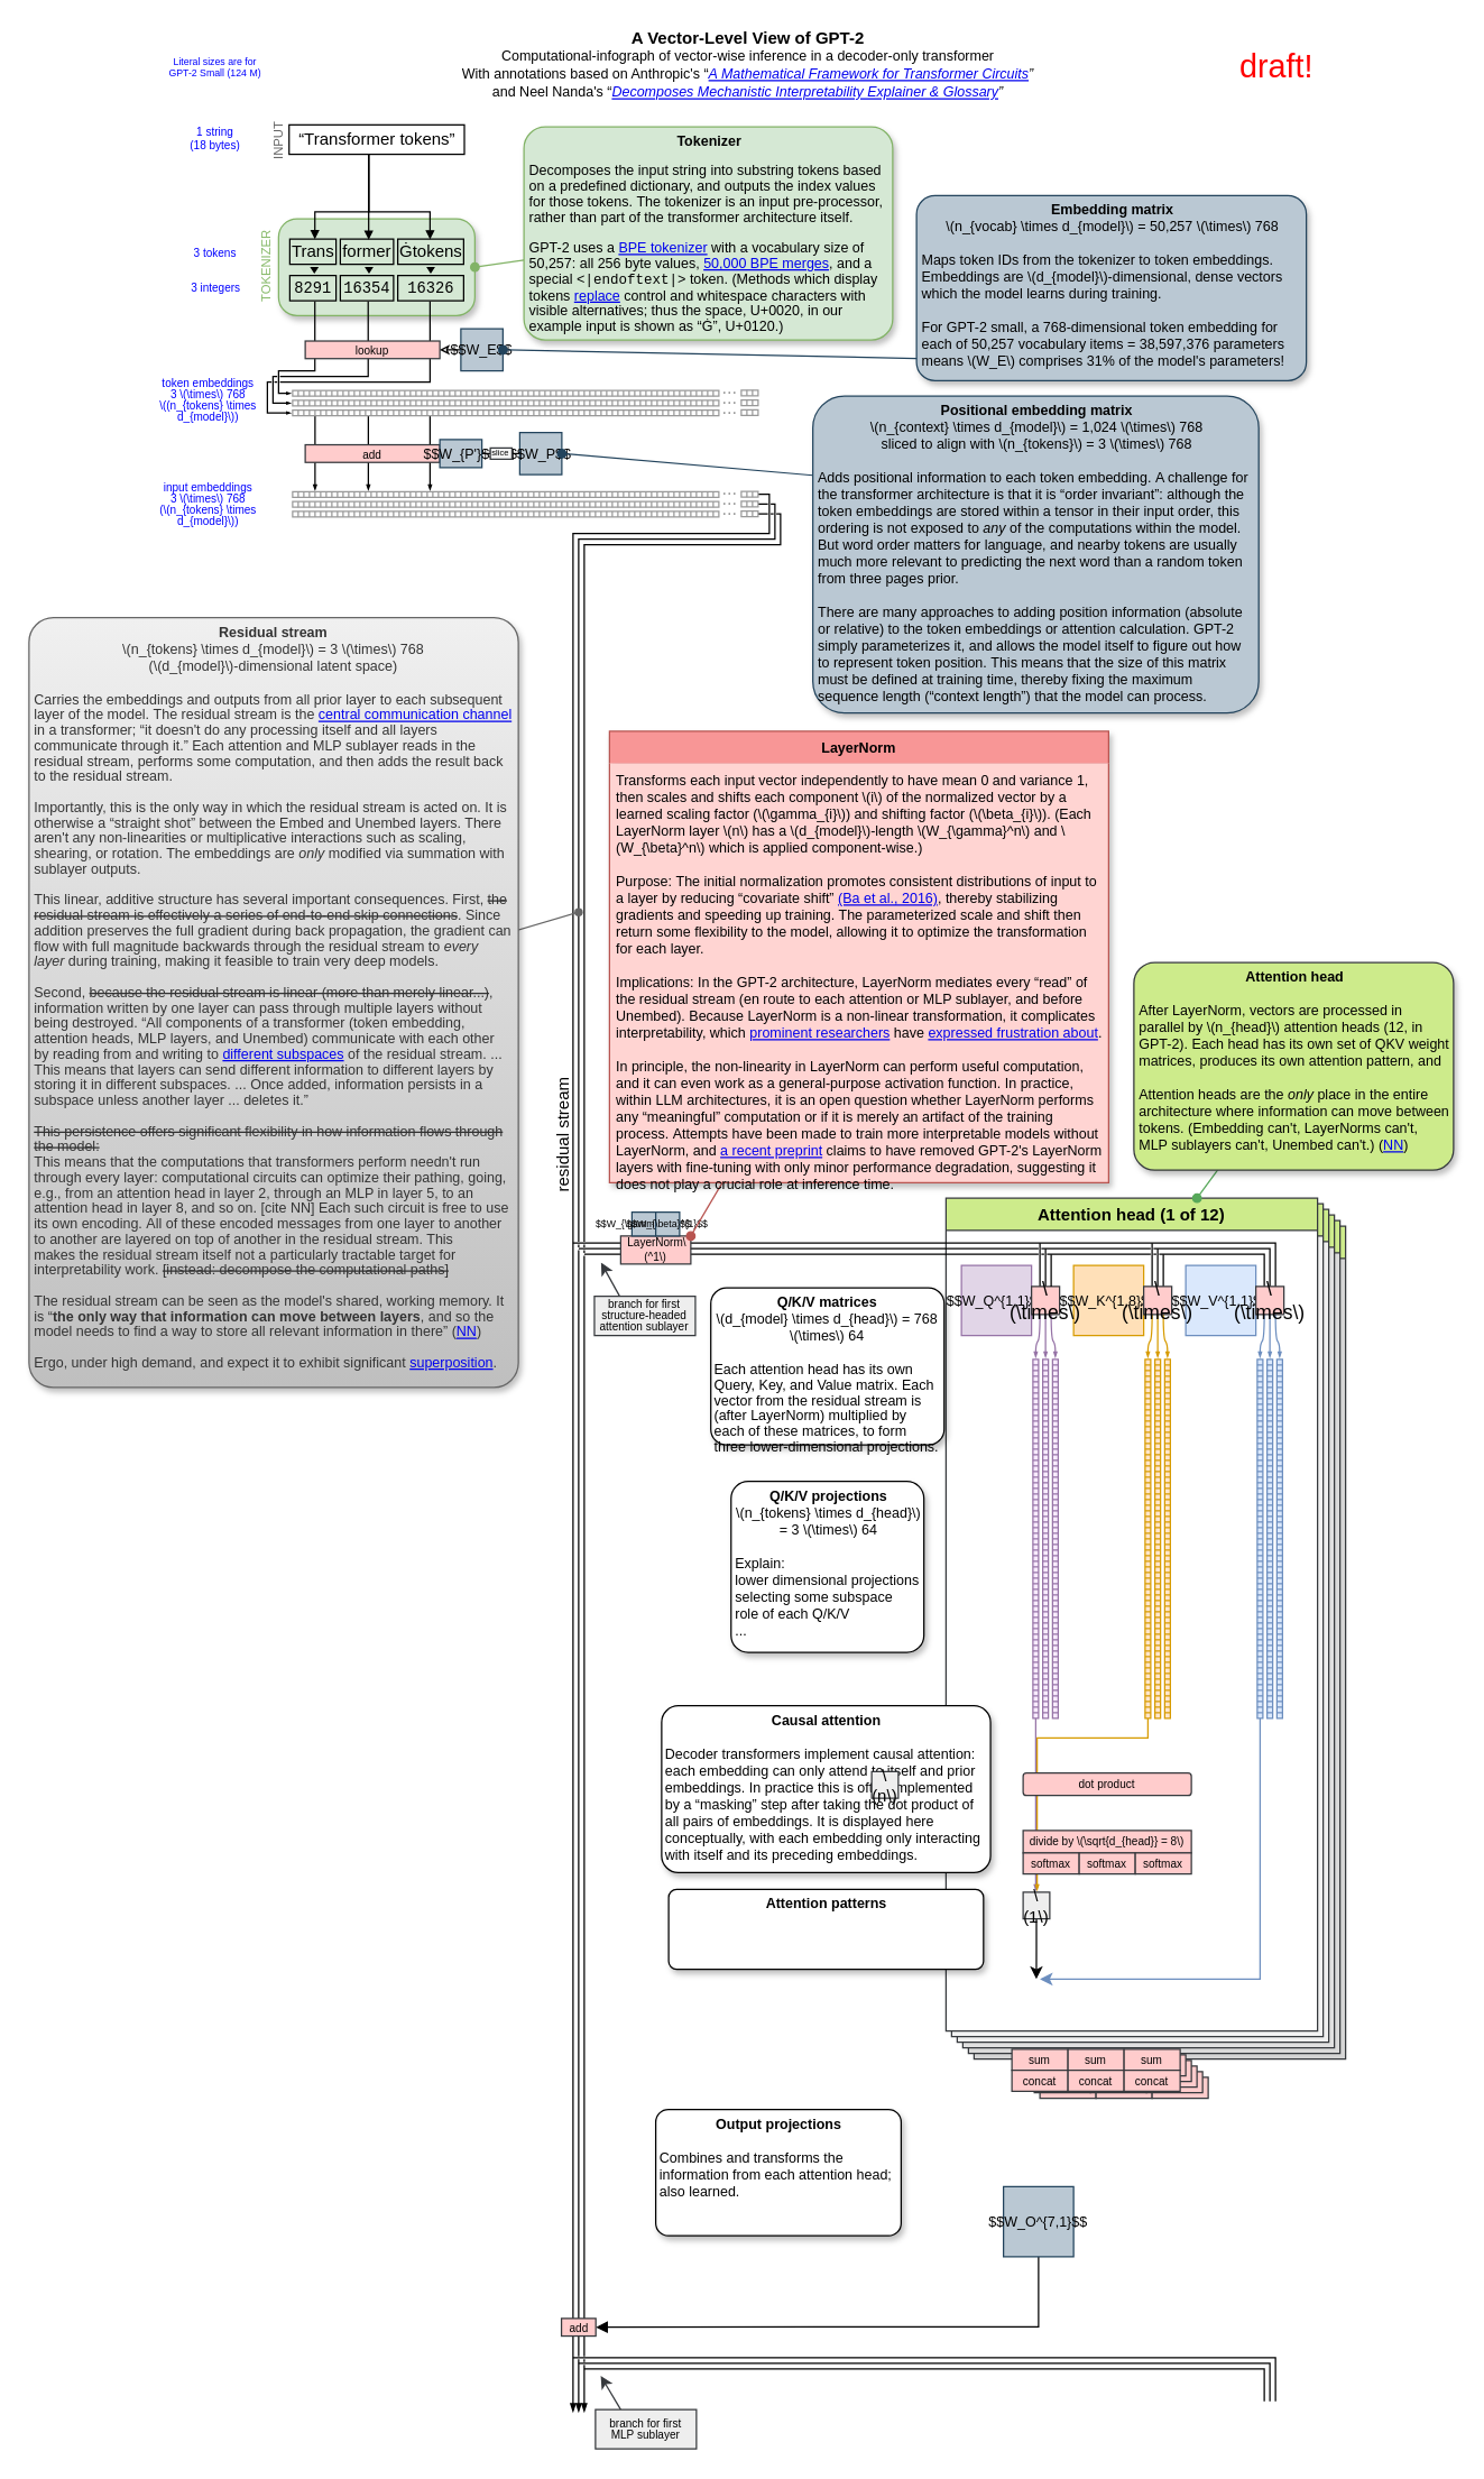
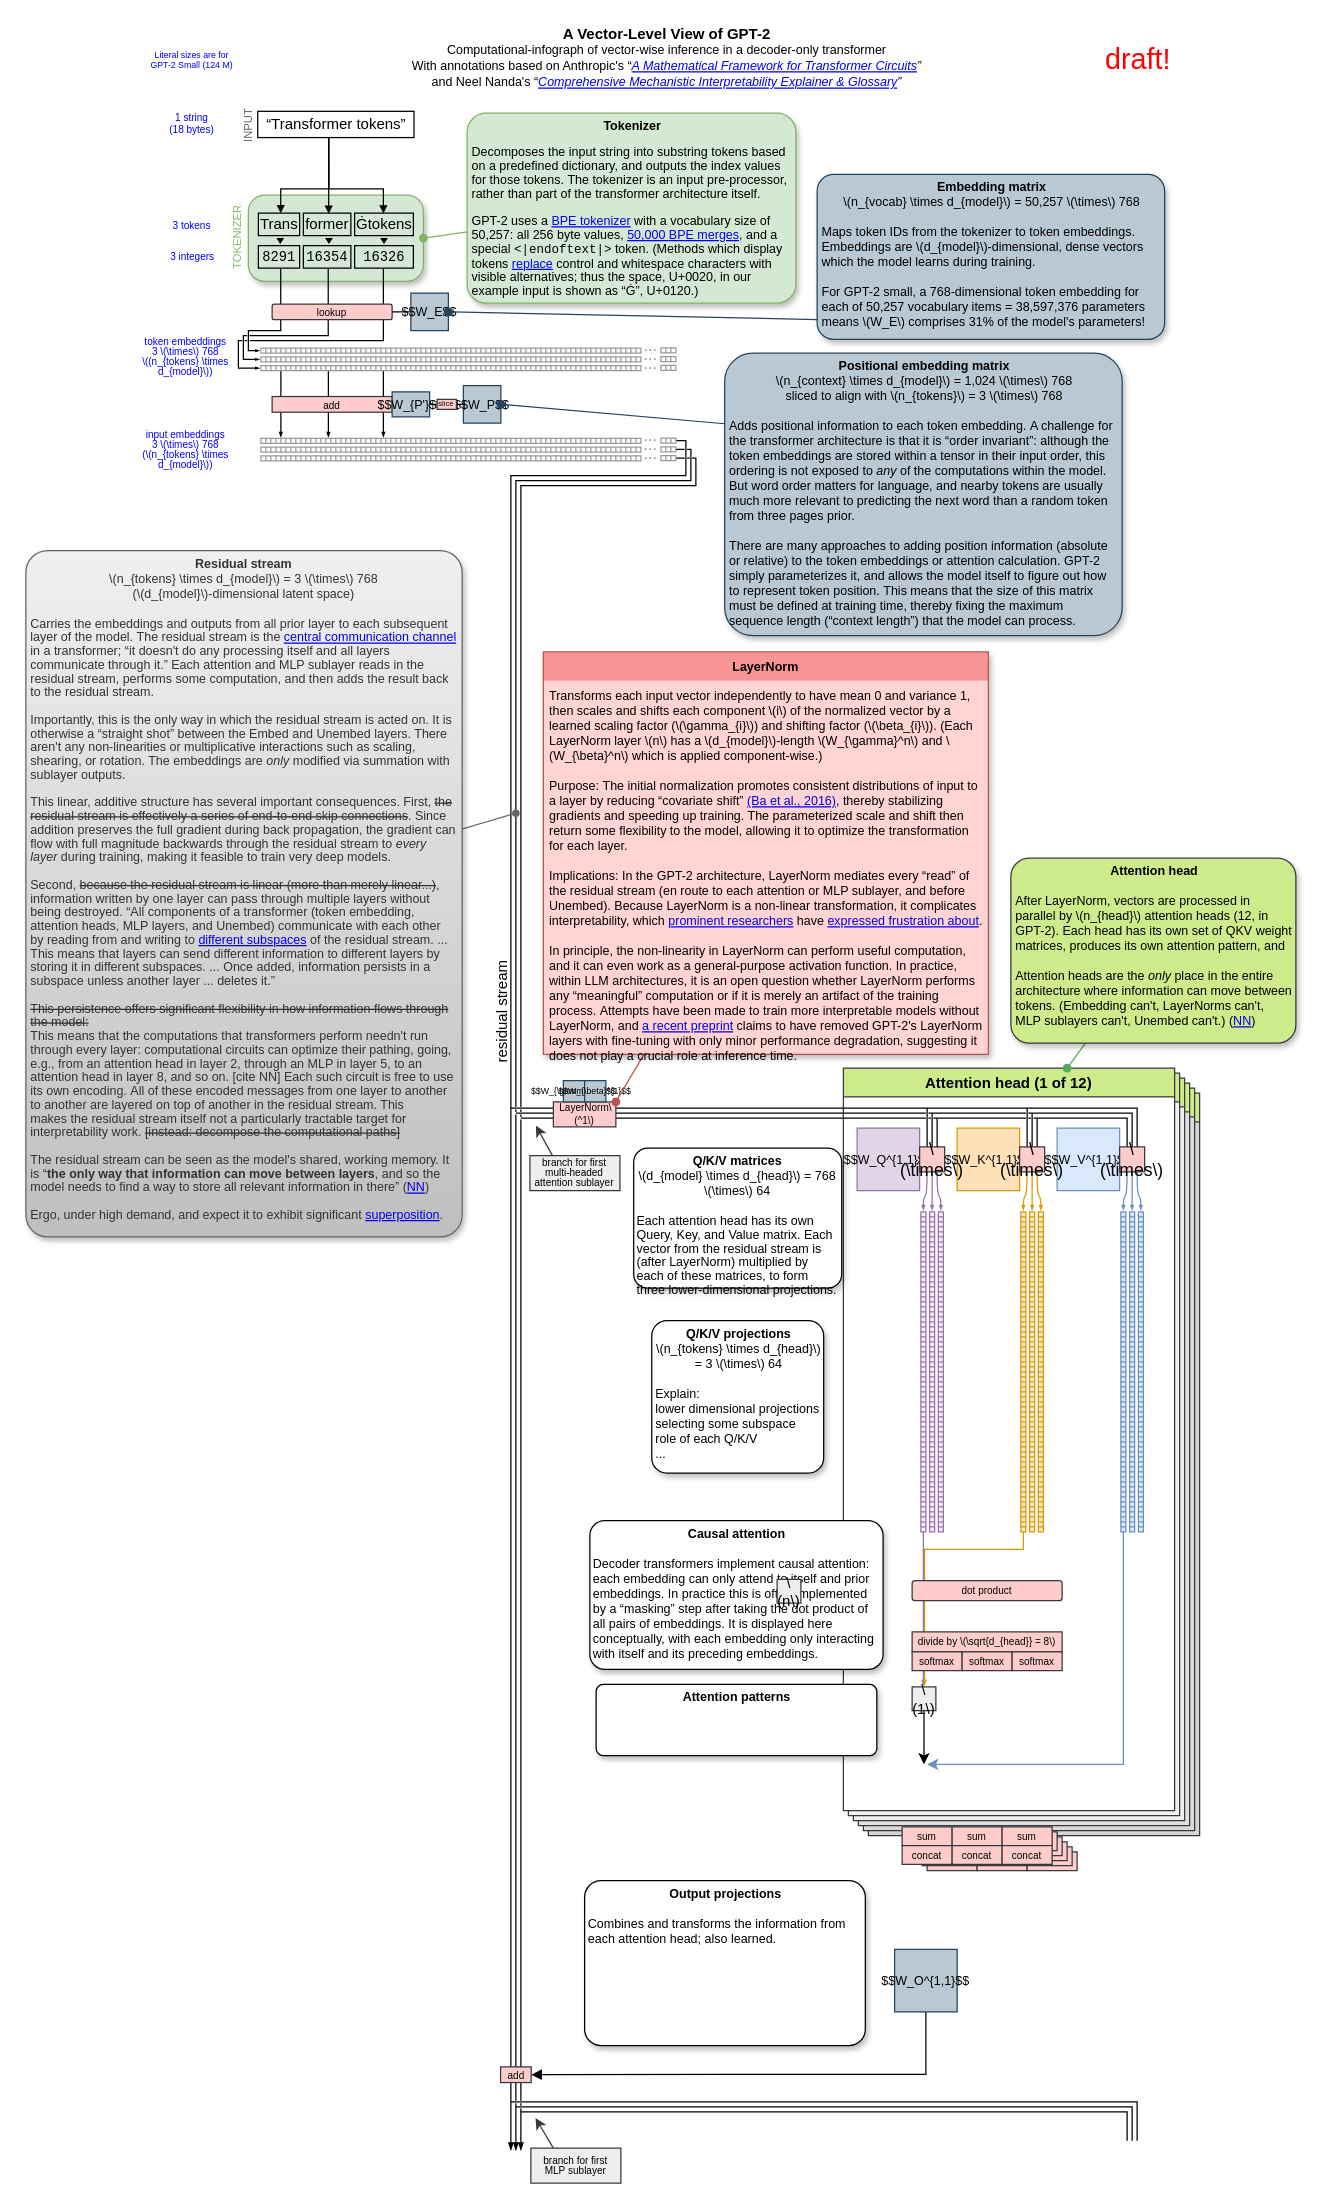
- <mxCell id="582" value="&lt;p style=&quot;line-height: 100%; margin-top: 0px; margin-bottom: 0px;&quot;&gt;&lt;b&gt;A Vector-Level View of GPT-2&lt;br&gt;&lt;/b&gt;&lt;font style=&quot;font-size: 10px;&quot;&gt;Computational-infograph of vector-wise inference in a decoder-only transformer&lt;br&gt;With annotations based on Anthropic's “&lt;i&gt;&lt;a href=&quot;https://transformer-circuits.pub/2021/framework/&quot;&gt;A Mathematical Framework for Transformer Circuits&lt;/a&gt;”&lt;/i&gt;&lt;/font&gt;&lt;/p&gt;&lt;p style=&quot;line-height: 100%; margin-top: 0px; margin-bottom: 0px;&quot;&gt;&lt;font style=&quot;font-size: 10px;&quot;&gt;and Neel Nanda's “&lt;/font&gt;&lt;span style=&quot;background-color: initial; font-size: 10px;&quot;&gt;&lt;i&gt;&lt;a href=&quot;https://dynalist.io/d/n2ZWtnoYHrU1s4vnFSAQ519J&quot;&gt;Decomposes Mechanistic Interpretability Explainer &amp;amp; Glossary&lt;/a&gt;”&lt;/i&gt;&lt;/span&gt;&lt;/p&gt;" style="text;html=1;align=center;verticalAlign=middle;whiteSpace=wrap;rounded=0;" parent="1" vertex="1"><mxGeometry width="850" height="51" as="geometry" x="108" y="20" /></mxCell>
+ <mxCell id="582" value="&lt;p style=&quot;line-height: 100%; margin-top: 0px; margin-bottom: 0px;&quot;&gt;&lt;b&gt;A Vector-Level View of GPT-2&lt;br&gt;&lt;/b&gt;&lt;font style=&quot;font-size: 10px;&quot;&gt;Computational-infograph of vector-wise inference in a decoder-only transformer&lt;br&gt;With annotations based on Anthropic's “&lt;i&gt;&lt;a href=&quot;https://transformer-circuits.pub/2021/framework/&quot;&gt;A Mathematical Framework for Transformer Circuits&lt;/a&gt;”&lt;/i&gt;&lt;/font&gt;&lt;/p&gt;&lt;p style=&quot;line-height: 100%; margin-top: 0px; margin-bottom: 0px;&quot;&gt;&lt;font style=&quot;font-size: 10px;&quot;&gt;and Neel Nanda's “&lt;/font&gt;&lt;span style=&quot;background-color: initial; font-size: 10px;&quot;&gt;&lt;i&gt;&lt;a href=&quot;https://dynalist.io/d/n2ZWtnoYHrU1s4vnFSAQ519J&quot;&gt;Comprehensive Mechanistic Interpretability Explainer &amp;amp; Glossary&lt;/a&gt;”&lt;/i&gt;&lt;/span&gt;&lt;/p&gt;" style="text;html=1;align=center;verticalAlign=middle;whiteSpace=wrap;rounded=0;" parent="1" vertex="1"><mxGeometry width="850" height="51" as="geometry" x="108" y="20" /></mxCell>
- <mxCell id="594" value="&lt;font style=&quot;font-size: 8px;&quot;&gt;lookup&lt;/font&gt;" style="rounded=0;align=center;spacing=0;spacingTop=0;spacingLeft=0;fontSize=10;html=1;fillColor=#ffcccc;strokeColor=#36393d;whiteSpace=wrap;" parent="1" vertex="1"><mxGeometry x="217" y="242.72" width="96" height="12.56" as="geometry" /></mxCell>
+ <mxCell id="594" value="&lt;font style=&quot;font-size: 8px;&quot;&gt;lookup&lt;/font&gt;" style="align=center;spacing=0;spacingTop=0;spacingLeft=0;fontSize=10;html=1;fillColor=#ffcccc;strokeColor=#36393d;whiteSpace=wrap;rounded=1;" parent="1" vertex="1"><mxGeometry x="217" y="242.72" width="96" height="12.56" as="geometry" /></mxCell>
- <mxCell id="596" style="rounded=0;orthogonalLoop=1;jettySize=auto;html=1;exitX=0;exitY=0.5;exitDx=0;exitDy=0;entryX=1;entryY=0.5;entryDx=0;entryDy=0;strokeColor=default;align=center;verticalAlign=middle;fontFamily=Helvetica;fontSize=11;fontColor=default;labelBackgroundColor=default;endArrow=classic;endFill=0;endSize=4;flowAnimation=0;flowAnimationDuration=500;" parent="1" source="597" target="594" edge="1"><mxGeometry relative="1" as="geometry"><mxPoint x="313" y="249.101" as="targetPoint" /></mxGeometry></mxCell>
+ <mxCell id="596" style="rounded=0;orthogonalLoop=1;jettySize=auto;html=1;exitX=0;exitY=0.5;exitDx=0;exitDy=0;entryX=1;entryY=0.5;entryDx=0;entryDy=0;strokeColor=default;align=center;verticalAlign=middle;fontFamily=Helvetica;fontSize=11;fontColor=default;labelBackgroundColor=default;endArrow=none;endFill=0;endSize=4;flowAnimation=0;flowAnimationDuration=500;" parent="1" source="597" target="594" edge="1"><mxGeometry relative="1" as="geometry"><mxPoint x="313" y="249.101" as="targetPoint" /></mxGeometry></mxCell>
- <mxCell id="862" value="&lt;font style=&quot;font-size: 6px;&quot;&gt;slice&lt;/font&gt;" style="rounded=0;align=center;spacing=0;spacingTop=0;spacingLeft=0;fontSize=6;html=1;fillColor=#f5f5f5;strokeColor=#36393d;whiteSpace=wrap;" parent="1" vertex="1"><mxGeometry x="349" y="319" width="15.45" height="8" as="geometry" /></mxCell>
+ <mxCell id="862" value="&lt;font style=&quot;font-size: 6px;&quot;&gt;slice&lt;/font&gt;" style="rounded=0;align=center;spacing=0;spacingTop=0;spacingLeft=0;fontSize=6;html=1;fillColor=#ffcccc;strokeColor=#36393d;whiteSpace=wrap;" parent="1" vertex="1"><mxGeometry x="349" y="319" width="15.45" height="8" as="geometry" /></mxCell>
- <mxCell id="867" value="$$W_K^{1,8}$$" style="rounded=0;whiteSpace=wrap;fontSize=10;glass=0;gradientDirection=north;labelBackgroundColor=none;fillStyle=auto;strokeWidth=1;perimeterSpacing=0;fillColor=#FFE0B8;strokeColor=#d79b00;spacing=0;" parent="1" vertex="1"><mxGeometry x="765" y="902" width="50" height="50" as="geometry" /></mxCell>
+ <mxCell id="867" value="$$W_K^{1,1}$$" style="rounded=0;whiteSpace=wrap;fontSize=10;glass=0;gradientDirection=north;labelBackgroundColor=none;fillStyle=auto;strokeWidth=1;perimeterSpacing=0;fillColor=#FFE0B8;strokeColor=#d79b00;spacing=0;" parent="1" vertex="1"><mxGeometry x="765" y="902" width="50" height="50" as="geometry" /></mxCell>
- <mxCell id="866" value="&lt;div style=&quot;line-height: 100%;&quot;&gt;branch for&amp;nbsp;&lt;span style=&quot;background-color: initial;&quot;&gt;first&lt;/span&gt;&lt;/div&gt;&lt;div style=&quot;line-height: 100%;&quot;&gt;&lt;span style=&quot;background-color: initial;&quot;&gt;structure-headed attention sublayer&lt;/span&gt;&lt;/div&gt;" style="text;html=1;align=center;verticalAlign=middle;whiteSpace=wrap;rounded=0;comic=0;fontSize=8;fontStyle=0;arcSize=0;fillColor=#eeeeee;strokeColor=#36393d;" parent="1" vertex="1"><mxGeometry x="423.25" y="924" width="72" height="28" as="geometry" /></mxCell>
+ <mxCell id="866" value="&lt;div style=&quot;line-height: 100%;&quot;&gt;branch for&amp;nbsp;&lt;span style=&quot;background-color: initial;&quot;&gt;first&lt;/span&gt;&lt;/div&gt;&lt;div style=&quot;line-height: 100%;&quot;&gt;&lt;span style=&quot;background-color: initial;&quot;&gt;multi-headed attention sublayer&lt;/span&gt;&lt;/div&gt;" style="text;html=1;align=center;verticalAlign=middle;whiteSpace=wrap;rounded=0;comic=0;fontSize=8;fontStyle=0;arcSize=0;fillColor=#eeeeee;strokeColor=#36393d;" parent="1" vertex="1"><mxGeometry x="423.25" y="924" width="72" height="28" as="geometry" /></mxCell>
- <mxCell id="1811" value="&lt;b&gt;Output projections&lt;/b&gt;&lt;div&gt;&lt;div style=&quot;text-align: left;&quot;&gt;&lt;b&gt;&lt;br&gt;&lt;/b&gt;&lt;/div&gt;&lt;div style=&quot;text-align: left;&quot;&gt;Combines and transforms the information from each attention head; also learned.&lt;/div&gt;&lt;/div&gt;" style="text;align=center;verticalAlign=top;fontSize=10;whiteSpace=wrap;spacingLeft=4;spacingRight=3;rounded=1;arcSize=10;shadow=1;spacing=0;html=1;fillColor=default;strokeColor=default;" parent="1" vertex="1"><mxGeometry x="467" y="1504" width="175" height="90" as="geometry" /></mxCell>
+ <mxCell id="1811" value="&lt;b&gt;Output projections&lt;/b&gt;&lt;div&gt;&lt;div style=&quot;text-align: left;&quot;&gt;&lt;b&gt;&lt;br&gt;&lt;/b&gt;&lt;/div&gt;&lt;div style=&quot;text-align: left;&quot;&gt;Combines and transforms the information from each attention head; also learned.&lt;/div&gt;&lt;/div&gt;" style="text;align=center;verticalAlign=top;fontSize=10;whiteSpace=wrap;spacingLeft=4;spacingRight=3;rounded=1;arcSize=10;shadow=1;spacing=0;html=1;fillColor=default;strokeColor=default;" parent="1" vertex="1"><mxGeometry x="467" y="1504" width="224.55" height="132" as="geometry" /></mxCell>
- <mxCell id="1806" value="$$W_O^{7,1}$$" style="rounded=0;whiteSpace=wrap;fontSize=10;glass=0;gradientDirection=north;labelBackgroundColor=none;fillStyle=auto;strokeWidth=1;perimeterSpacing=0;fillColor=#bac8d3;strokeColor=#23445d;spacing=0;" parent="1" vertex="1"><mxGeometry x="715" y="1559" width="50" height="50" as="geometry" /></mxCell>
+ <mxCell id="1806" value="$$W_O^{1,1}$$" style="rounded=0;whiteSpace=wrap;fontSize=10;glass=0;gradientDirection=north;labelBackgroundColor=none;fillStyle=auto;strokeWidth=1;perimeterSpacing=0;fillColor=#bac8d3;strokeColor=#23445d;spacing=0;" parent="1" vertex="1"><mxGeometry x="715" y="1559" width="50" height="50" as="geometry" /></mxCell>
